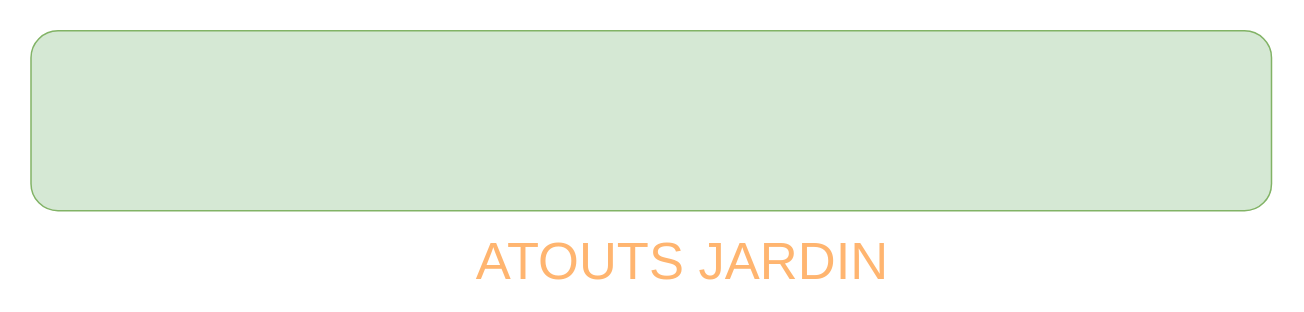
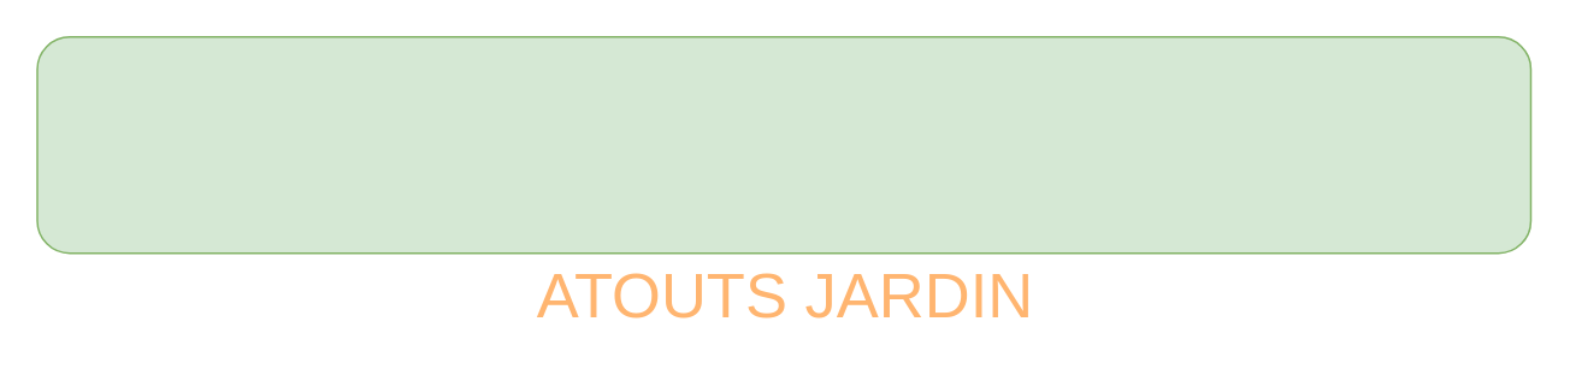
- <mxCell id="3" value="&lt;font style=&quot;vertical-align: inherit; font-size: 35px;&quot;&gt;&lt;font style=&quot;vertical-align: inherit; font-size: 35px;&quot;&gt;ATOUTS JARDIN&lt;br style=&quot;font-size: 35px;&quot;&gt;&lt;/font&gt;&lt;/font&gt;" style="text;html=1;align=center;verticalAlign=middle;resizable=0;points=[];autosize=1;fontSize=35;fontColor=#FFB570;" vertex="1" parent="1"><mxGeometry x="311" y="150" width="285" height="46" as="geometry" /></mxCell>
+ <mxCell id="3" value="&lt;font style=&quot;vertical-align: inherit; font-size: 35px;&quot;&gt;&lt;font style=&quot;vertical-align: inherit; font-size: 35px;&quot;&gt;ATOUTS JARDIN&lt;br style=&quot;font-size: 35px;&quot;&gt;&lt;/font&gt;&lt;/font&gt;" style="text;html=1;align=center;verticalAlign=middle;resizable=0;points=[];autosize=1;fontSize=35;fontColor=#FFB570;" vertex="1" parent="1"><mxGeometry x="291" y="140" width="285" height="46" as="geometry" /></mxCell>
